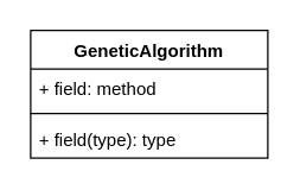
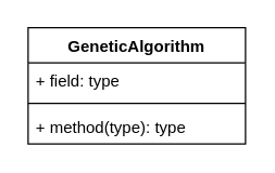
- <mxCell id="3" value="+ field: method" style="text;strokeColor=none;fillColor=none;align=left;verticalAlign=top;spacingLeft=4;spacingRight=4;overflow=hidden;rotatable=0;points=[[0,0.5],[1,0.5]];portConstraint=eastwest;" vertex="1" parent="2"><mxGeometry y="26" width="160" height="26" as="geometry" /></mxCell>
+ <mxCell id="3" value="+ field: type" style="text;strokeColor=none;fillColor=none;align=left;verticalAlign=top;spacingLeft=4;spacingRight=4;overflow=hidden;rotatable=0;points=[[0,0.5],[1,0.5]];portConstraint=eastwest;" vertex="1" parent="2"><mxGeometry y="26" width="160" height="26" as="geometry" /></mxCell>
- <mxCell id="5" value="+ field(type): type" style="text;strokeColor=none;fillColor=none;align=left;verticalAlign=top;spacingLeft=4;spacingRight=4;overflow=hidden;rotatable=0;points=[[0,0.5],[1,0.5]];portConstraint=eastwest;" vertex="1" parent="2"><mxGeometry y="60" width="160" height="26" as="geometry" /></mxCell>
+ <mxCell id="5" value="+ method(type): type" style="text;strokeColor=none;fillColor=none;align=left;verticalAlign=top;spacingLeft=4;spacingRight=4;overflow=hidden;rotatable=0;points=[[0,0.5],[1,0.5]];portConstraint=eastwest;" vertex="1" parent="2"><mxGeometry y="60" width="160" height="26" as="geometry" /></mxCell>
